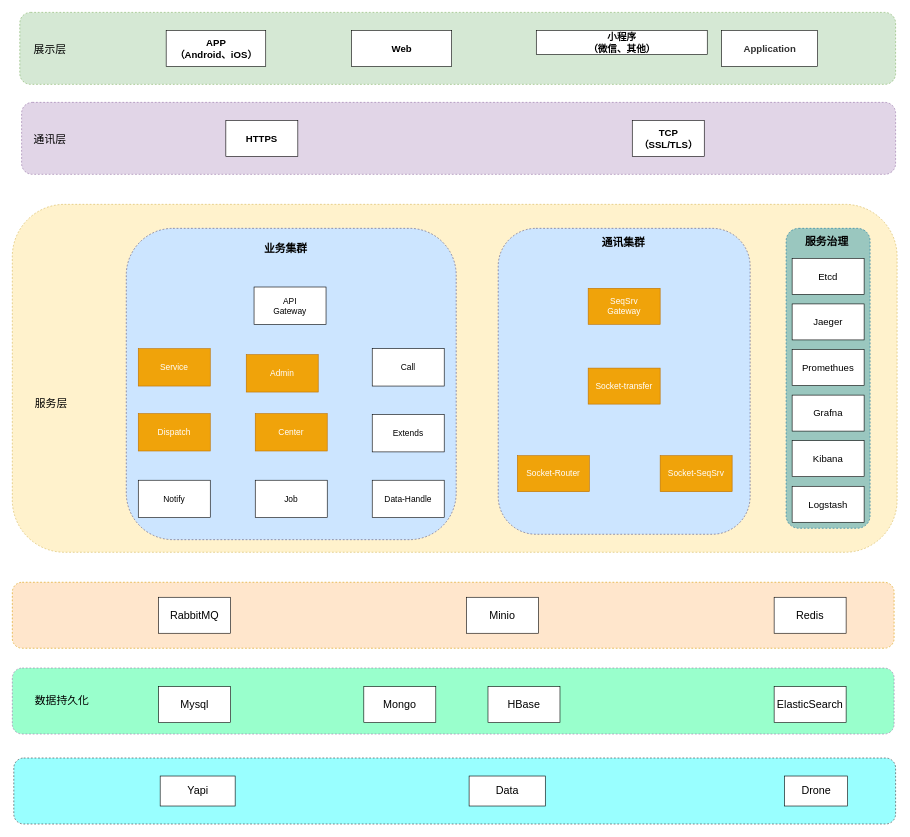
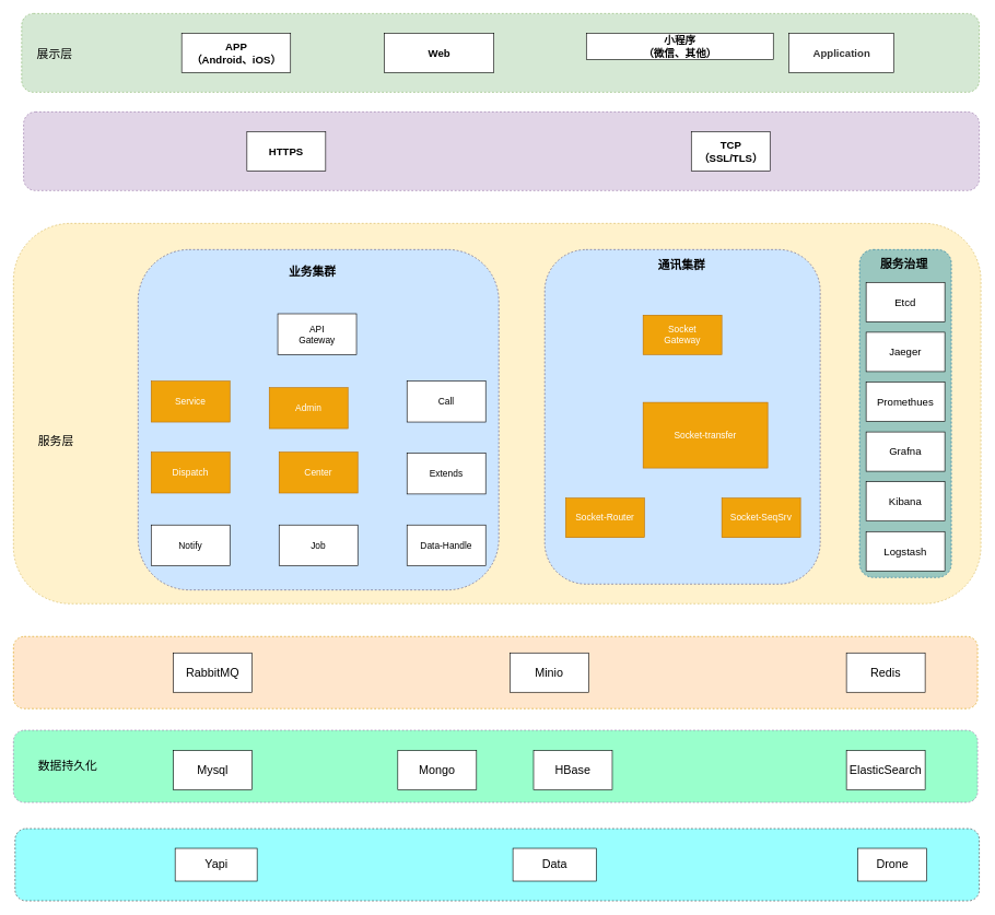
- <mxCell id="13" value="通讯层" style="text;html=1;resizable=0;points=[];autosize=1;align=left;verticalAlign=top;spacingTop=-4;fontSize=18;" parent="1" vertex="1"><mxGeometry x="53.5" y="220" width="70" height="20" as="geometry" /></mxCell>
- <mxCell id="37" value="SeqSrv&lt;br style=&quot;font-size: 14px;&quot;&gt;Gateway" style="rounded=0;whiteSpace=wrap;html=1;fontSize=14;fillColor=#f0a30a;strokeColor=#BD7000;fontColor=#ffffff;" parent="1" vertex="1"><mxGeometry x="980" y="480" width="120" height="60" as="geometry" /></mxCell>
+ <mxCell id="37" value="Socket&lt;br style=&quot;font-size: 14px;&quot;&gt;Gateway" style="rounded=0;whiteSpace=wrap;html=1;fontSize=14;fillColor=#f0a30a;strokeColor=#BD7000;fontColor=#ffffff;" parent="1" vertex="1"><mxGeometry x="980" y="480" width="120" height="60" as="geometry" /></mxCell>
- <mxCell id="38" value="Socket-transfer" style="rounded=0;whiteSpace=wrap;html=1;fontSize=14;fillColor=#f0a30a;strokeColor=#BD7000;fontColor=#ffffff;" parent="1" vertex="1"><mxGeometry x="980" y="613" width="120" height="60" as="geometry" /></mxCell>
+ <mxCell id="38" value="Socket-transfer" style="rounded=0;whiteSpace=wrap;html=1;fontSize=14;fillColor=#f0a30a;strokeColor=#BD7000;fontColor=#ffffff;" parent="1" vertex="1"><mxGeometry x="980" y="613" width="190" height="100" as="geometry" /></mxCell>
